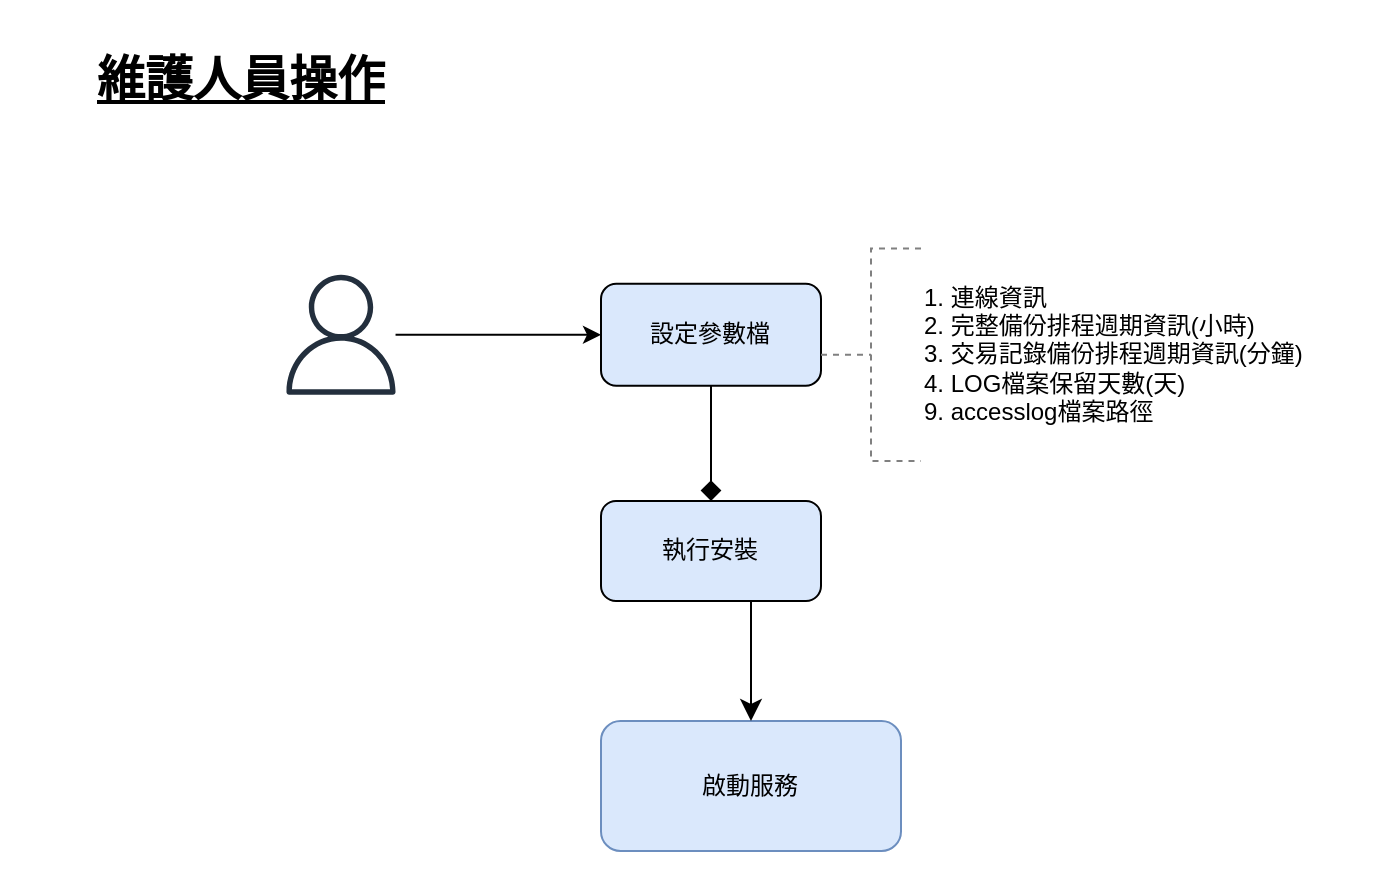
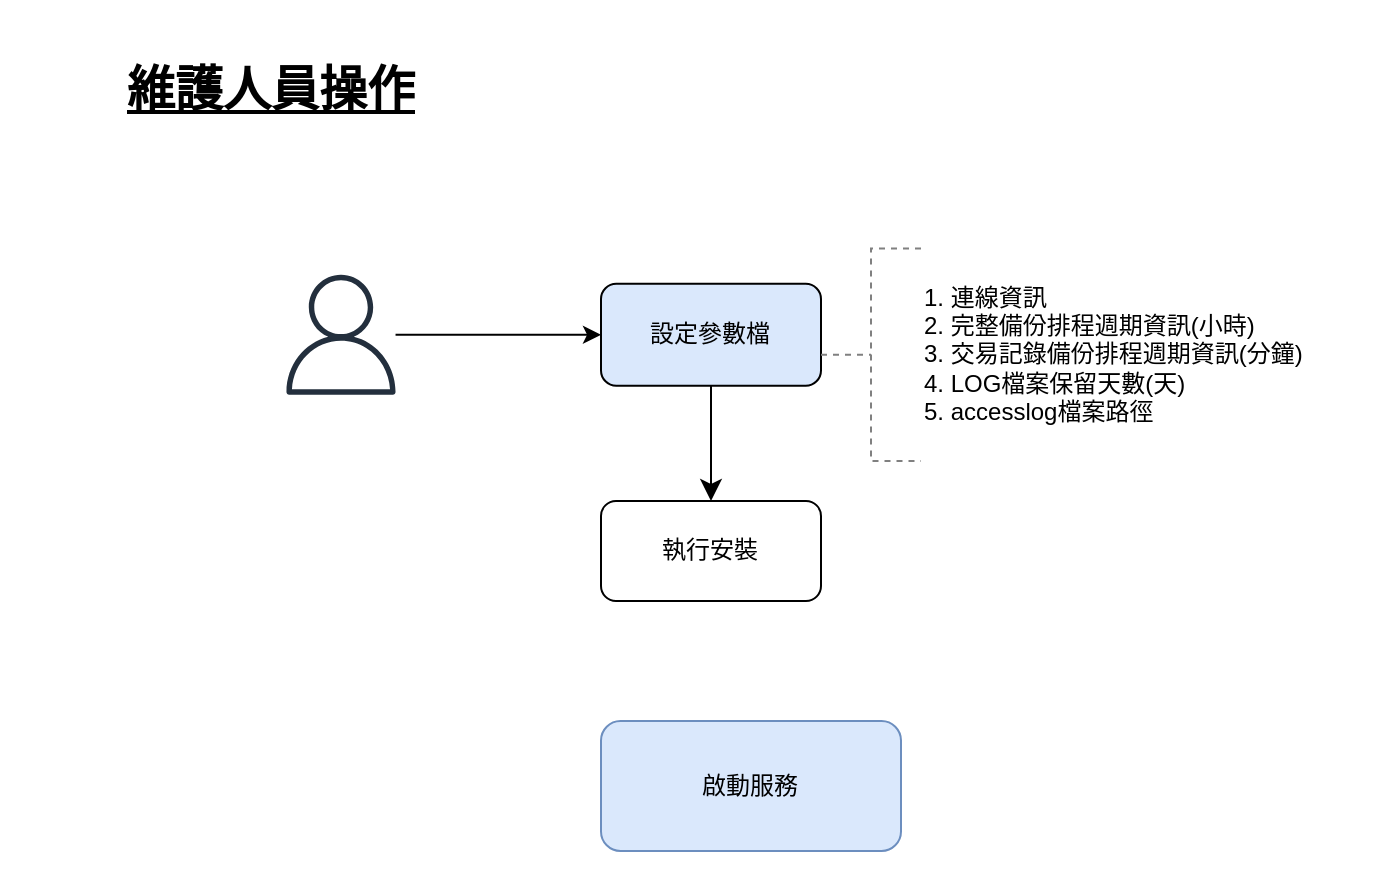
- <mxCell id="3" value="維護人員操作" style="text;strokeColor=none;fillColor=none;html=1;fontSize=24;fontStyle=5;verticalAlign=middle;align=center;" parent="1" vertex="1"><mxGeometry x="20" y="20" width="200" height="40" as="geometry" /></mxCell>
+ <mxCell id="3" value="維護人員操作" style="text;strokeColor=none;fillColor=none;html=1;fontSize=24;fontStyle=5;verticalAlign=middle;align=center;" parent="1" vertex="1"><mxGeometry x="35" y="25" width="200" height="40" as="geometry" /></mxCell>
- <mxCell id="6" value="&lt;div&gt;1. 連線資訊&lt;/div&gt;&lt;div&gt;2. 完整備份排程週期資訊(小時)&lt;/div&gt;&lt;div&gt;3. 交易記錄備份排程週期資訊(分鐘)&lt;/div&gt;&lt;div style=&quot;&quot;&gt;4. LOG檔案保留天數(天)&lt;/div&gt;&lt;div style=&quot;&quot;&gt;9. accesslog檔案路徑&lt;/div&gt;" style="text;html=1;strokeColor=none;fillColor=none;align=left;verticalAlign=middle;whiteSpace=wrap;rounded=0;dashed=1;strokeWidth=1;" parent="1" vertex="1"><mxGeometry x="460" y="123.75" width="210" height="106.25" as="geometry" /></mxCell>
+ <mxCell id="6" value="&lt;div&gt;1. 連線資訊&lt;/div&gt;&lt;div&gt;2. 完整備份排程週期資訊(小時)&lt;/div&gt;&lt;div&gt;3. 交易記錄備份排程週期資訊(分鐘)&lt;/div&gt;&lt;div style=&quot;&quot;&gt;4. LOG檔案保留天數(天)&lt;/div&gt;&lt;div style=&quot;&quot;&gt;5. accesslog檔案路徑&lt;/div&gt;" style="text;html=1;strokeColor=none;fillColor=none;align=left;verticalAlign=middle;whiteSpace=wrap;rounded=0;dashed=1;strokeWidth=1;" parent="1" vertex="1"><mxGeometry x="460" y="123.75" width="210" height="106.25" as="geometry" /></mxCell>
- <mxCell id="9" value="" style="edgeStyle=segmentEdgeStyle;endArrow=diamond;html=1;curved=0;rounded=0;endSize=8;startSize=8;exitX=0.5;exitY=1;exitDx=0;exitDy=0;" parent="1" source="4" target="7" edge="1"><mxGeometry width="50" height="50" relative="1" as="geometry"><mxPoint x="350" y="190" as="sourcePoint" /><mxPoint x="580" y="310" as="targetPoint" /></mxGeometry></mxCell>
+ <mxCell id="9" value="" style="edgeStyle=segmentEdgeStyle;endArrow=classic;html=1;curved=0;rounded=0;endSize=8;startSize=8;exitX=0.5;exitY=1;exitDx=0;exitDy=0;" parent="1" source="4" target="7" edge="1"><mxGeometry width="50" height="50" relative="1" as="geometry"><mxPoint x="350" y="190" as="sourcePoint" /><mxPoint x="580" y="310" as="targetPoint" /></mxGeometry></mxCell>
- <mxCell id="7" value="執行安裝" style="rounded=1;whiteSpace=wrap;html=1;strokeColor=#000000;strokeWidth=1;fillColor=#dae8fc;" parent="1" vertex="1"><mxGeometry x="300" y="250" width="110" height="50" as="geometry" /></mxCell>
+ <mxCell id="7" value="執行安裝" style="rounded=1;whiteSpace=wrap;html=1;strokeColor=#000000;strokeWidth=1;" parent="1" vertex="1"><mxGeometry x="300" y="250" width="110" height="50" as="geometry" /></mxCell>
- <mxCell id="10" value="" style="edgeStyle=segmentEdgeStyle;endArrow=classic;html=1;curved=0;rounded=0;endSize=8;startSize=8;exitX=0.5;exitY=1;exitDx=0;exitDy=0;entryX=0.5;entryY=0;entryDx=0;entryDy=0;" parent="1" source="7" target="8" edge="1"><mxGeometry width="50" height="50" relative="1" as="geometry"><mxPoint x="530" y="360" as="sourcePoint" /><mxPoint x="580" y="310" as="targetPoint" /></mxGeometry></mxCell>
